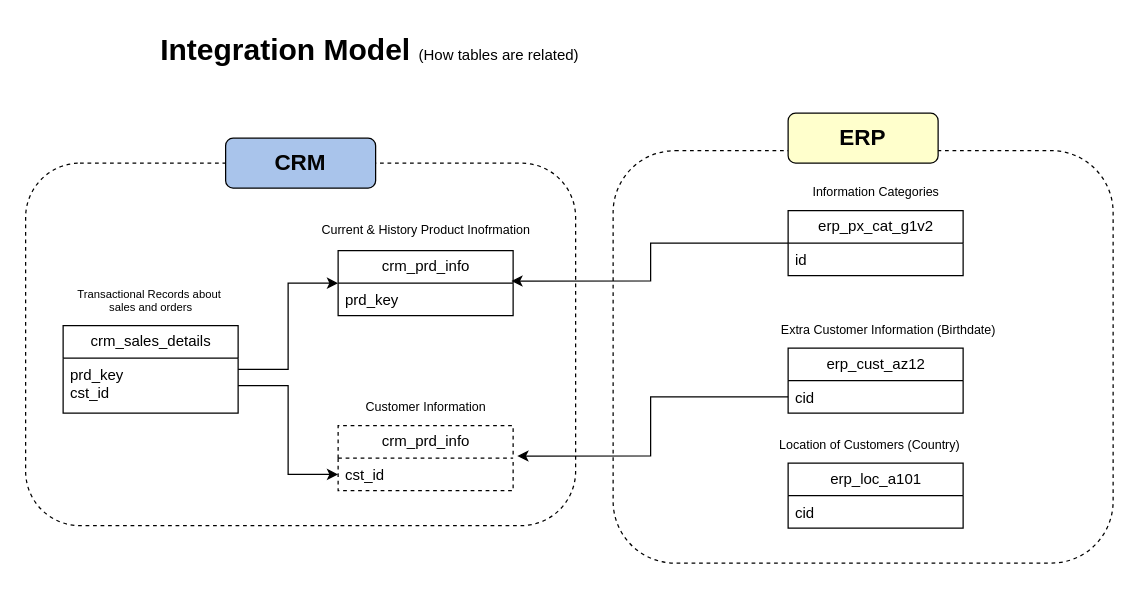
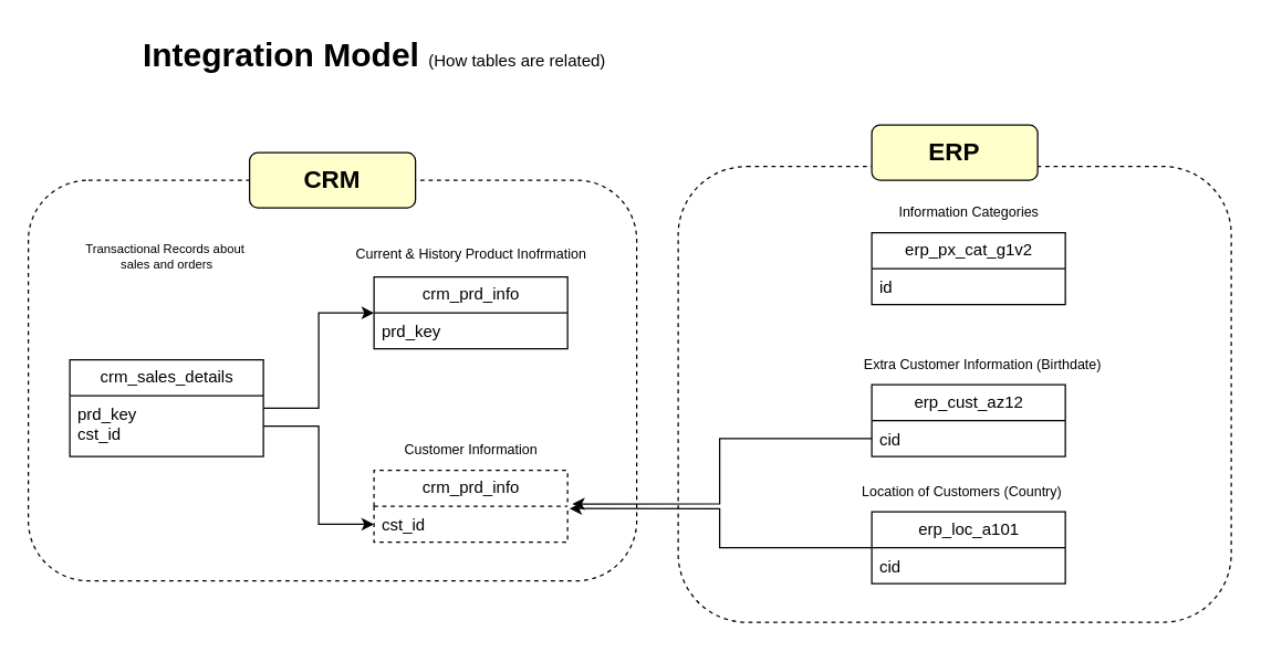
- <mxCell id="2" value="&lt;b&gt;&lt;font style=&quot;font-size: 24px;&quot;&gt;Integration Model &lt;/font&gt;&lt;/b&gt;(How tables are related)" style="text;html=1;align=center;verticalAlign=middle;resizable=0;points=[];autosize=1;strokeColor=none;fillColor=none;" vertex="1" parent="1"><mxGeometry x="115" y="20" width="360" height="40" as="geometry" /></mxCell>
+ <mxCell id="2" value="&lt;b&gt;&lt;font style=&quot;font-size: 24px;&quot;&gt;Integration Model &lt;/font&gt;&lt;/b&gt;(How tables are related)" style="text;html=1;align=center;verticalAlign=middle;resizable=0;points=[];autosize=1;strokeColor=none;fillColor=none;" vertex="1" parent="1"><mxGeometry x="90" width="360" height="40" as="geometry" y="20" /></mxCell>
- <mxCell id="28" value="&lt;b&gt;&lt;font style=&quot;font-size: 18px;&quot;&gt;CRM&lt;/font&gt;&lt;/b&gt;" style="rounded=1;whiteSpace=wrap;html=1;fillColor=#A9C4EB;fontColor=#030303;" vertex="1" parent="1"><mxGeometry x="180" y="110" width="120" height="40" as="geometry" /></mxCell>
+ <mxCell id="28" value="&lt;b&gt;&lt;font style=&quot;font-size: 18px;&quot;&gt;CRM&lt;/font&gt;&lt;/b&gt;" style="rounded=1;whiteSpace=wrap;html=1;fillColor=#ffffcc;fontColor=#030303;" vertex="1" parent="1"><mxGeometry x="180" y="110" width="120" height="40" as="geometry" /></mxCell>
- <mxCell id="18" style="edgeStyle=orthogonalEdgeStyle;rounded=0;orthogonalLoop=1;jettySize=auto;html=1;exitX=0;exitY=0.5;exitDx=0;exitDy=0;entryX=0.99;entryY=-0.064;entryDx=0;entryDy=0;entryPerimeter=0;" edge="1" parent="1" source="11" target="4"><mxGeometry relative="1" as="geometry" /></mxCell>
- <mxCell id="10" value="Transactional Records about&amp;nbsp;&lt;div&gt;sales and orders&lt;/div&gt;" style="text;html=1;align=center;verticalAlign=middle;resizable=0;points=[];autosize=1;strokeColor=none;fillColor=none;fontSize=9;" vertex="1" parent="1"><mxGeometry x="50" y="220" width="140" height="40" as="geometry" /></mxCell>
+ <mxCell id="10" value="Transactional Records about&amp;nbsp;&lt;div&gt;sales and orders&lt;/div&gt;" style="text;html=1;align=center;verticalAlign=middle;resizable=0;points=[];autosize=1;strokeColor=none;fillColor=none;fontSize=9;" vertex="1" parent="1"><mxGeometry x="50" y="165" width="140" height="40" as="geometry" /></mxCell>
+ <mxCell id="20" style="edgeStyle=orthogonalEdgeStyle;rounded=0;orthogonalLoop=1;jettySize=auto;html=1;entryX=1.01;entryY=0.064;entryDx=0;entryDy=0;entryPerimeter=0;" edge="1" parent="1" source="16" target="6"><mxGeometry relative="1" as="geometry" /></mxCell>
